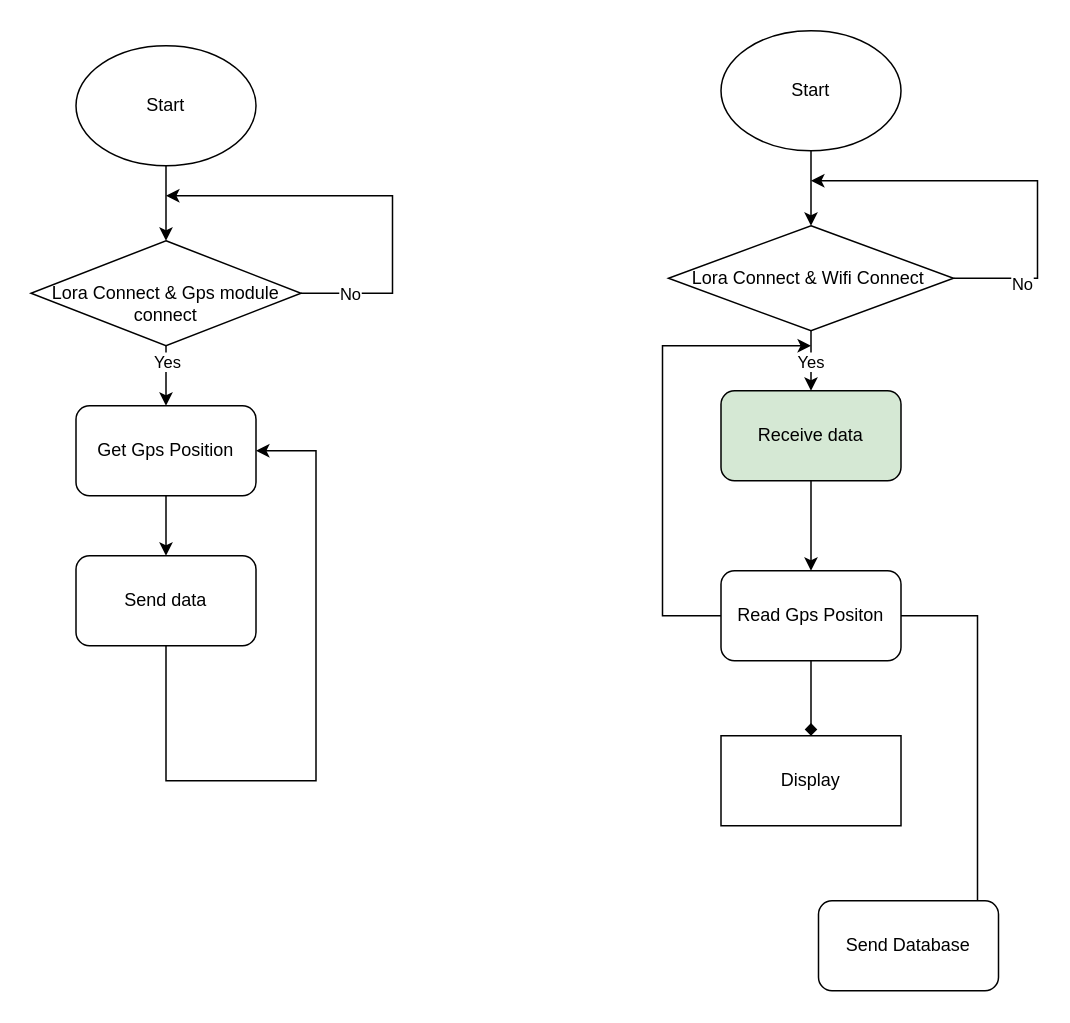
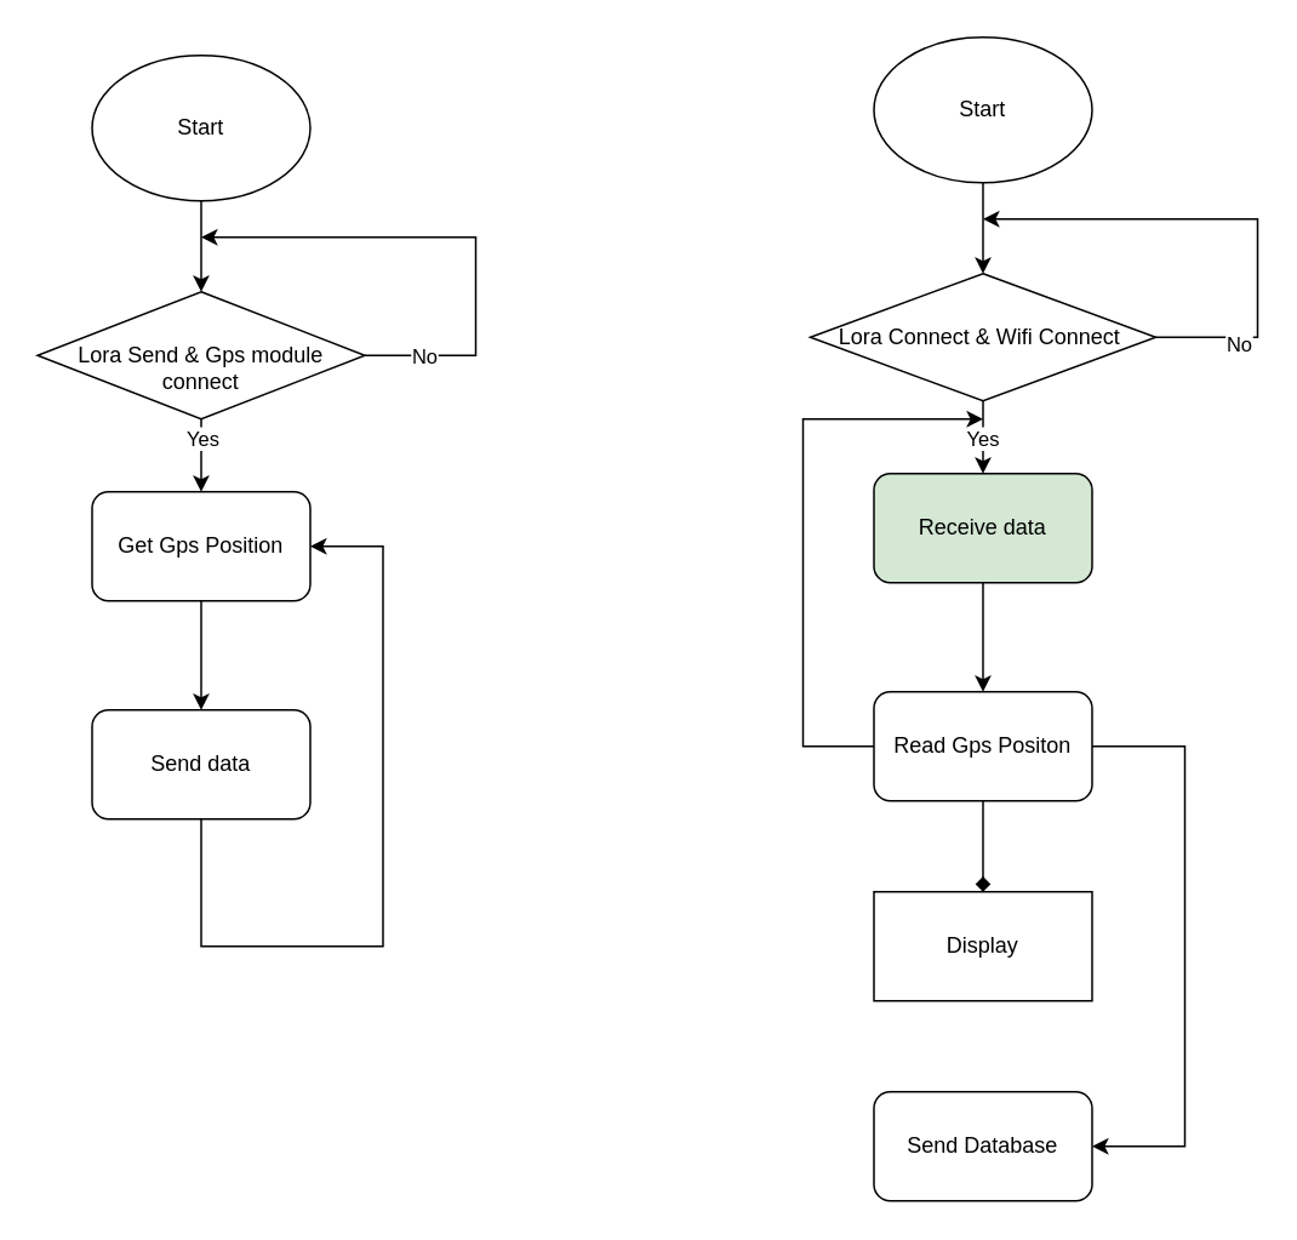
- <mxCell id="26" value="&lt;br&gt;Lora Connect &amp;amp; Gps module connect" style="rhombus;whiteSpace=wrap;html=1;" vertex="1" parent="1"><mxGeometry x="20" y="160" width="180" height="70" as="geometry" /></mxCell>
+ <mxCell id="26" value="&lt;br&gt;Lora Send &amp;amp; Gps module connect" style="rhombus;whiteSpace=wrap;html=1;" vertex="1" parent="1"><mxGeometry x="20" y="160" width="180" height="70" as="geometry" /></mxCell>
- <mxCell id="11" value="Send data" style="rounded=1;whiteSpace=wrap;html=1;" vertex="1" parent="1"><mxGeometry x="50" y="370" width="120" height="60" as="geometry" /></mxCell>
+ <mxCell id="11" value="Send data" style="rounded=1;whiteSpace=wrap;html=1;" vertex="1" parent="1"><mxGeometry x="50" y="390" width="120" height="60" as="geometry" /></mxCell>
- <mxCell id="25" value="Send Database" style="rounded=1;whiteSpace=wrap;html=1;" vertex="1" parent="1"><mxGeometry x="545" y="600" width="120" height="60" as="geometry" /></mxCell>
+ <mxCell id="25" value="Send Database" style="rounded=1;whiteSpace=wrap;html=1;" vertex="1" parent="1"><mxGeometry x="480" y="600" width="120" height="60" as="geometry" /></mxCell>
